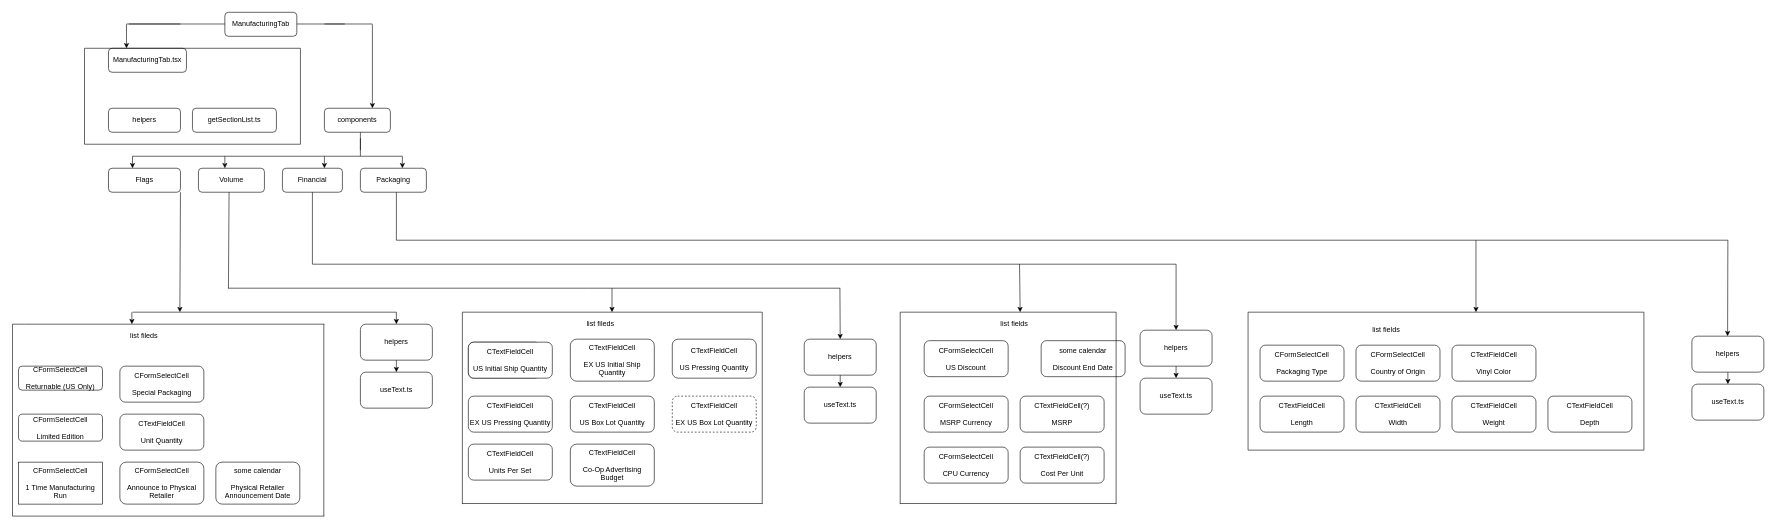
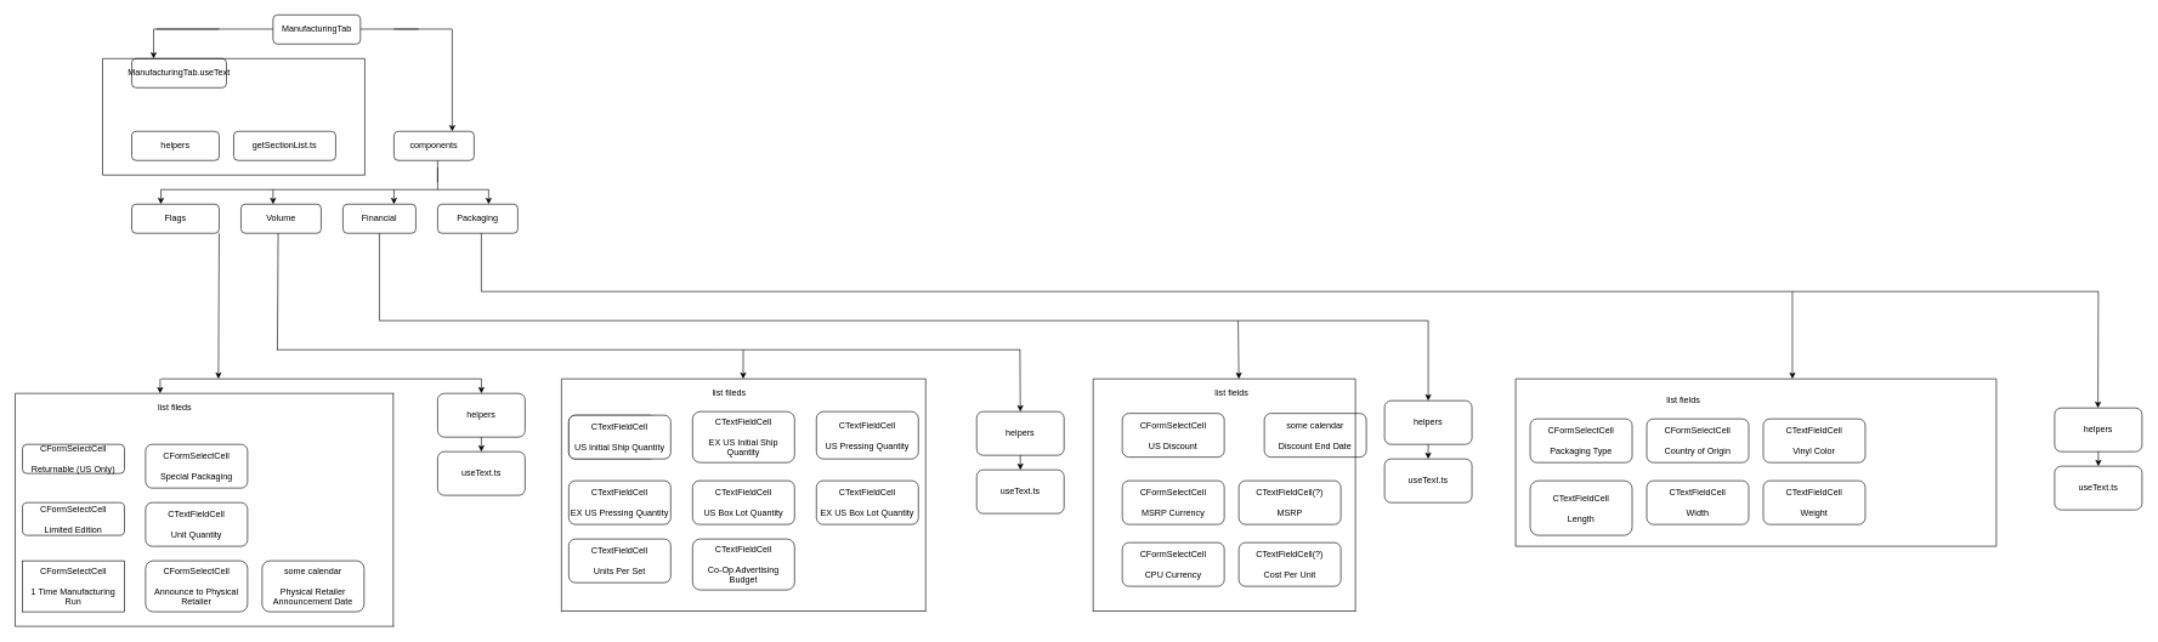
- <mxCell id="8" value="ManufacturingTab.tsx" style="rounded=1;whiteSpace=wrap;html=1;" vertex="1" parent="1"><mxGeometry x="180" y="80" width="130" height="40" as="geometry" /></mxCell>
+ <mxCell id="8" value="ManufacturingTab.useText" style="rounded=1;whiteSpace=wrap;html=1;" vertex="1" parent="1"><mxGeometry x="180" y="80" width="130" height="40" as="geometry" /></mxCell>
- <mxCell id="56" value="CTextFieldCell&lt;br&gt;&lt;br&gt;EX US Box Lot Quantity" style="rounded=1;whiteSpace=wrap;html=1;dashed=1;" vertex="1" parent="1"><mxGeometry x="1120" y="660" width="140" height="60" as="geometry" /></mxCell>
+ <mxCell id="56" value="CTextFieldCell&lt;br&gt;&lt;br&gt;EX US Box Lot Quantity" style="rounded=1;whiteSpace=wrap;html=1;" vertex="1" parent="1"><mxGeometry x="1120" y="660" width="140" height="60" as="geometry" /></mxCell>
- <mxCell id="93" value="CTextFieldCell&lt;br&gt;&lt;br&gt;Length" style="rounded=1;whiteSpace=wrap;html=1;" vertex="1" parent="1"><mxGeometry x="2100" y="660" width="140" height="60" as="geometry" /></mxCell>
+ <mxCell id="93" value="CTextFieldCell&lt;br&gt;&lt;br&gt;Length" style="rounded=1;whiteSpace=wrap;html=1;" vertex="1" parent="1"><mxGeometry x="2100" y="660" width="140" height="75" as="geometry" /></mxCell>
- <mxCell id="96" value="CTextFieldCell&lt;br&gt;&lt;br&gt;Depth" style="rounded=1;whiteSpace=wrap;html=1;" vertex="1" parent="1"><mxGeometry x="2580" y="660" width="140" height="60" as="geometry" /></mxCell>
